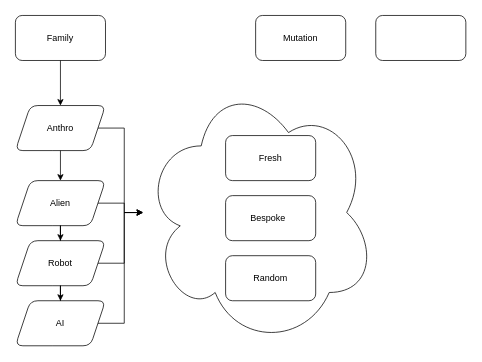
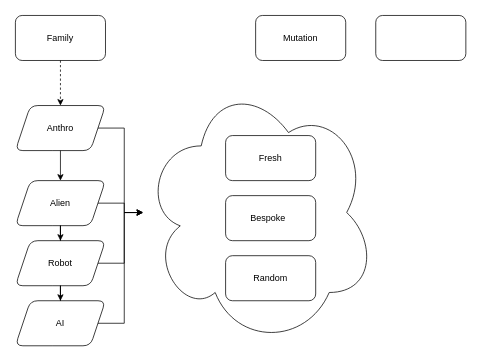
- <mxCell id="2" value="" style="edgeStyle=orthogonalEdgeStyle;rounded=0;orthogonalLoop=1;jettySize=auto;html=1;" edge="1" parent="1" source="3" target="9"><mxGeometry relative="1" as="geometry" /></mxCell>
+ <mxCell id="2" value="" style="edgeStyle=orthogonalEdgeStyle;rounded=0;orthogonalLoop=1;jettySize=auto;html=1;dashed=1;" edge="1" parent="1" source="3" target="9"><mxGeometry relative="1" as="geometry" /></mxCell>
